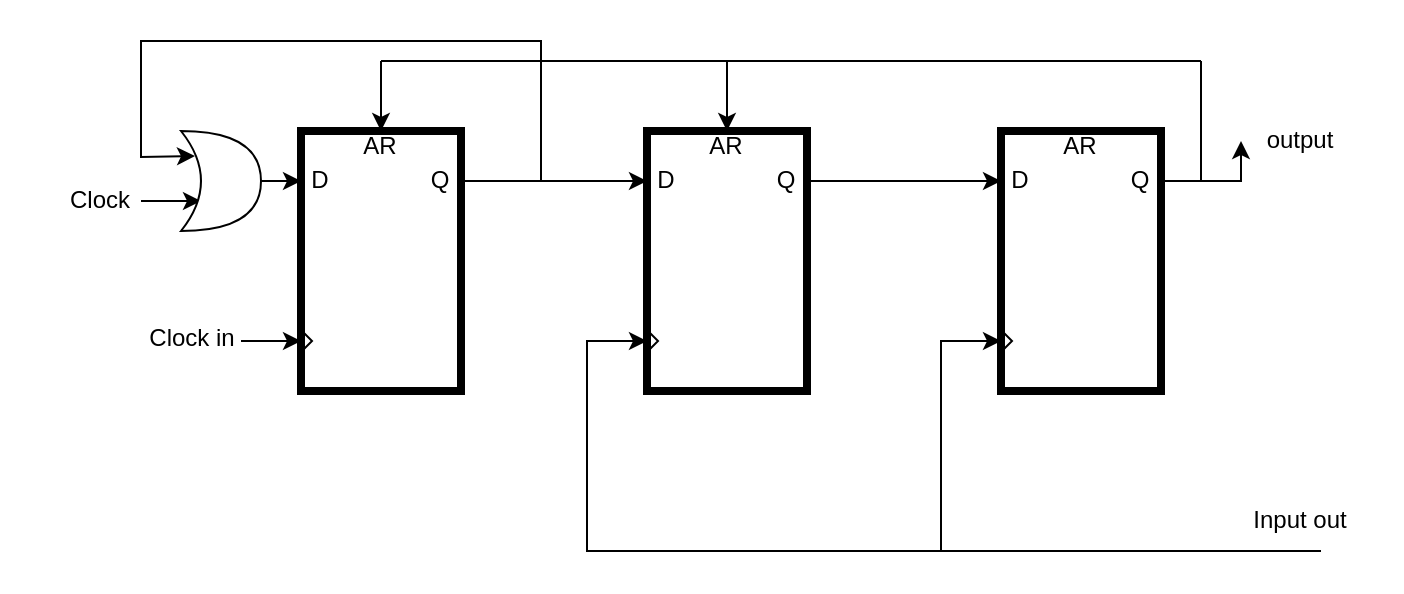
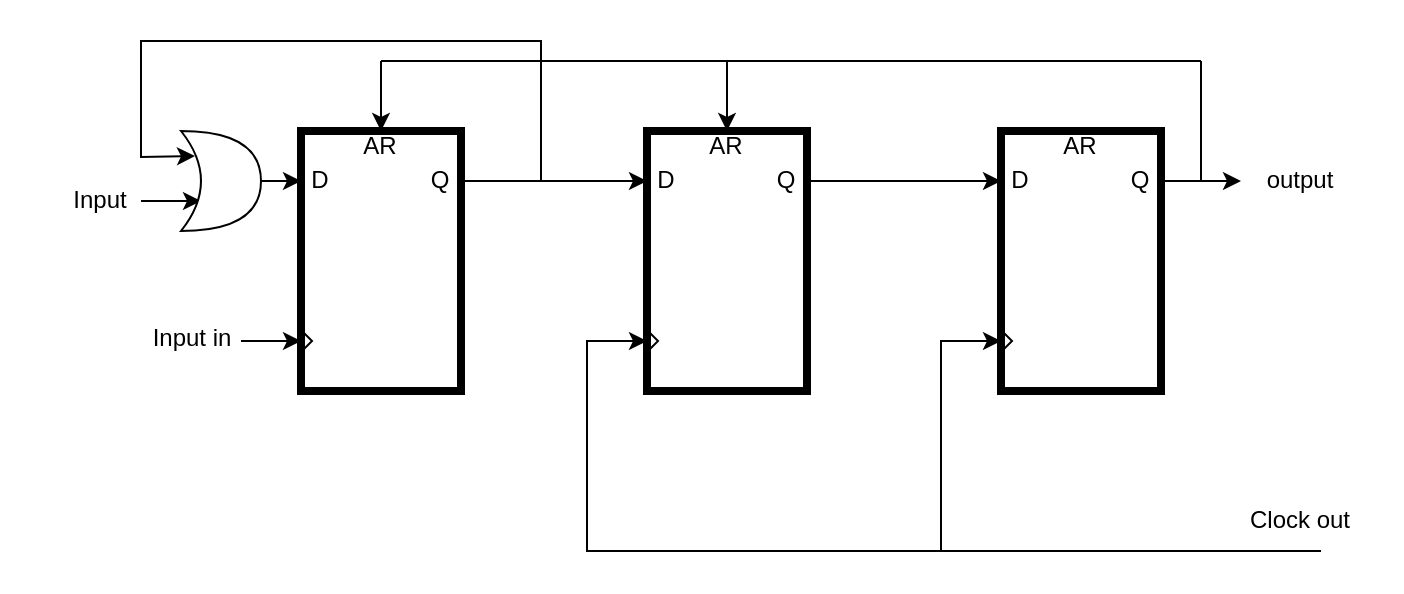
- <mxCell id="27" value="output" style="text;html=1;align=center;verticalAlign=middle;whiteSpace=wrap;rounded=0;" parent="1" vertex="1"><mxGeometry x="620" y="55" width="60" height="30" as="geometry" /></mxCell>
+ <mxCell id="27" value="output" style="text;html=1;align=center;verticalAlign=middle;whiteSpace=wrap;rounded=0;" parent="1" vertex="1"><mxGeometry x="620" y="75" width="60" height="30" as="geometry" /></mxCell>
- <mxCell id="30" value="Clock" style="text;html=1;align=center;verticalAlign=middle;whiteSpace=wrap;rounded=0;" parent="1" vertex="1"><mxGeometry y="85" width="60" height="30" as="geometry" x="20" /></mxCell>
+ <mxCell id="30" value="Input" style="text;html=1;align=center;verticalAlign=middle;whiteSpace=wrap;rounded=0;" parent="1" vertex="1"><mxGeometry y="85" width="60" height="30" as="geometry" x="20" /></mxCell>
- <mxCell id="31" value="Clock in" style="text;html=1;align=center;verticalAlign=middle;whiteSpace=wrap;rounded=0;" parent="1" vertex="1"><mxGeometry x="66" y="154" width="60" height="30" as="geometry" /></mxCell>
+ <mxCell id="31" value="Input in" style="text;html=1;align=center;verticalAlign=middle;whiteSpace=wrap;rounded=0;" parent="1" vertex="1"><mxGeometry x="66" y="154" width="60" height="30" as="geometry" /></mxCell>
- <mxCell id="26" value="Input out" style="text;html=1;align=center;verticalAlign=middle;whiteSpace=wrap;rounded=0;" parent="1" vertex="1"><mxGeometry x="620" y="245" width="60" height="30" as="geometry" /></mxCell>
+ <mxCell id="26" value="Clock out" style="text;html=1;align=center;verticalAlign=middle;whiteSpace=wrap;rounded=0;" parent="1" vertex="1"><mxGeometry x="620" y="245" width="60" height="30" as="geometry" /></mxCell>
